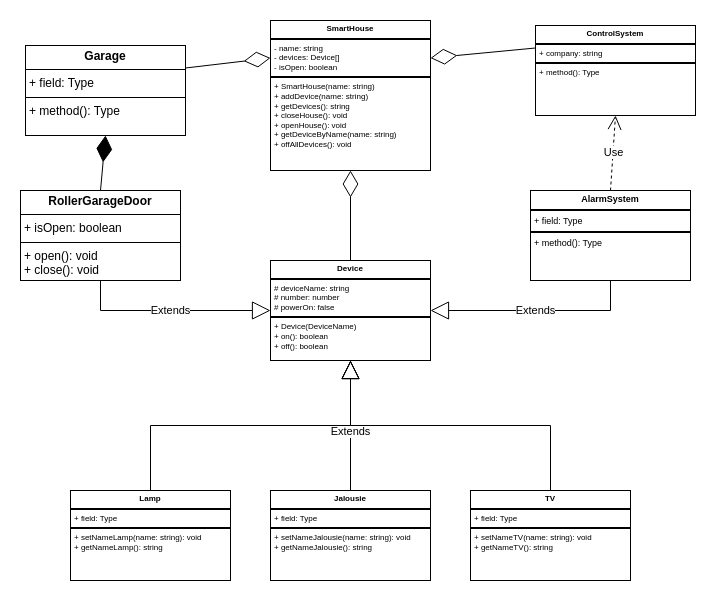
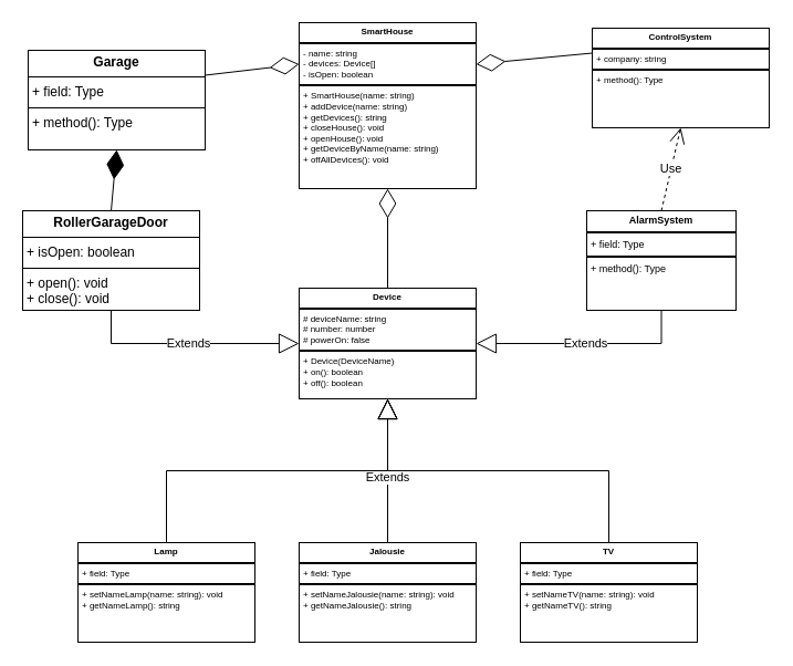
- <mxCell id="10" value="&lt;p style=&quot;margin: 4px 0px 0px; text-align: center; font-size: 9px;&quot;&gt;&lt;b style=&quot;font-size: 9px;&quot;&gt;AlarmSystem&lt;/b&gt;&lt;/p&gt;&lt;hr style=&quot;border-style: solid; font-size: 9px;&quot;&gt;&lt;p style=&quot;margin: 0px 0px 0px 4px; font-size: 9px;&quot;&gt;+ field: Type&lt;/p&gt;&lt;hr style=&quot;border-style: solid; font-size: 9px;&quot;&gt;&lt;p style=&quot;margin: 0px 0px 0px 4px; font-size: 9px;&quot;&gt;+ method(): Type&lt;/p&gt;" style="verticalAlign=top;align=left;overflow=fill;html=1;whiteSpace=wrap;fillColor=none;fontSize=9;" vertex="1" parent="1"><mxGeometry x="530" y="190" width="160" height="90" as="geometry" /></mxCell>
+ <mxCell id="10" value="&lt;p style=&quot;margin: 4px 0px 0px; text-align: center; font-size: 9px;&quot;&gt;&lt;b style=&quot;font-size: 9px;&quot;&gt;AlarmSystem&lt;/b&gt;&lt;/p&gt;&lt;hr style=&quot;border-style: solid; font-size: 9px;&quot;&gt;&lt;p style=&quot;margin: 0px 0px 0px 4px; font-size: 9px;&quot;&gt;+ field: Type&lt;/p&gt;&lt;hr style=&quot;border-style: solid; font-size: 9px;&quot;&gt;&lt;p style=&quot;margin: 0px 0px 0px 4px; font-size: 9px;&quot;&gt;+ method(): Type&lt;/p&gt;" style="verticalAlign=top;align=left;overflow=fill;html=1;whiteSpace=wrap;fillColor=none;fontSize=9;" vertex="1" parent="1"><mxGeometry x="530" y="190" width="135" height="90" as="geometry" /></mxCell>
